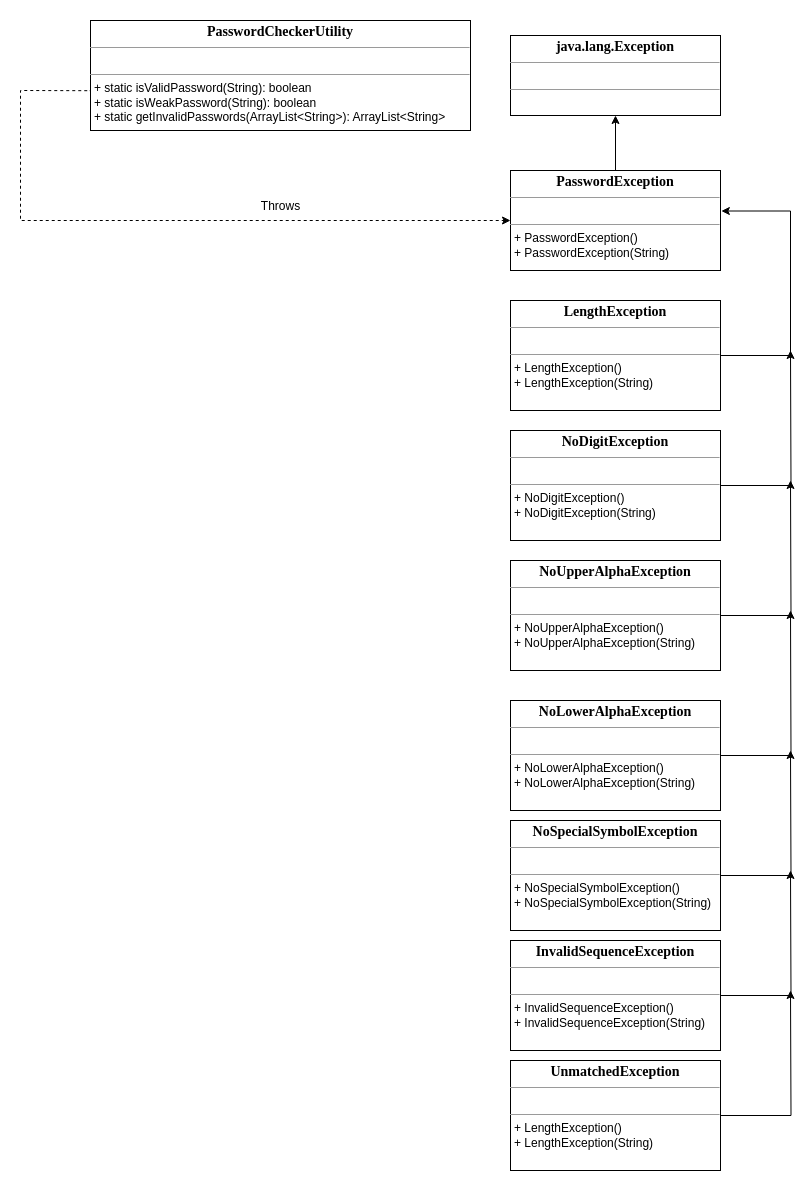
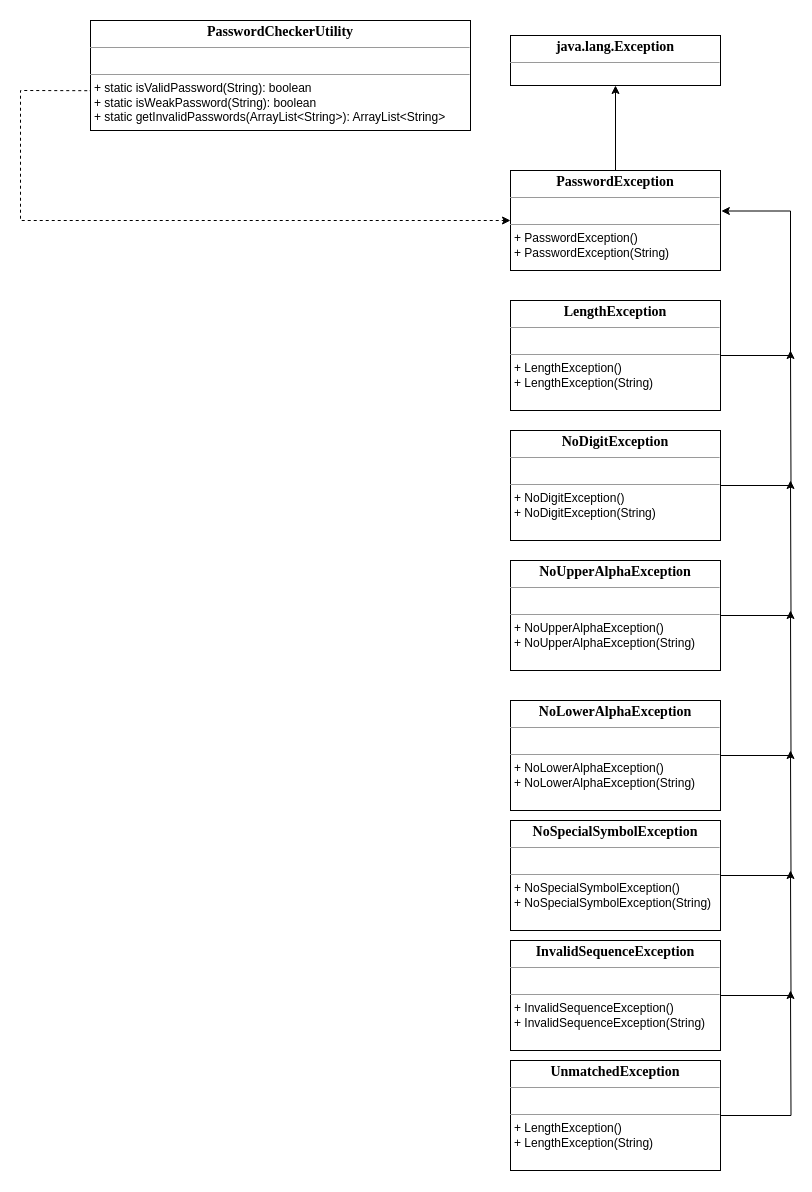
- <mxCell id="20" value="&lt;p style=&quot;margin: 0px ; margin-top: 4px ; text-align: center&quot;&gt;&lt;font face=&quot;Tahoma&quot;&gt;&lt;span style=&quot;font-size: 14px&quot;&gt;&lt;b&gt;java.lang.Exception&lt;/b&gt;&lt;/span&gt;&lt;/font&gt;&lt;/p&gt;&lt;hr size=&quot;1&quot;&gt;&lt;p style=&quot;margin: 0px ; margin-left: 4px&quot;&gt;&lt;br&gt;&lt;/p&gt;&lt;hr size=&quot;1&quot;&gt;&lt;p style=&quot;margin: 0px ; margin-left: 4px&quot;&gt;&lt;br&gt;&lt;/p&gt;" style="verticalAlign=top;align=left;overflow=fill;fontSize=12;fontFamily=Helvetica;html=1;" vertex="1" parent="1"><mxGeometry x="510" y="35" width="210" height="80" as="geometry" /></mxCell>
+ <mxCell id="20" value="&lt;p style=&quot;margin: 0px ; margin-top: 4px ; text-align: center&quot;&gt;&lt;font face=&quot;Tahoma&quot;&gt;&lt;span style=&quot;font-size: 14px&quot;&gt;&lt;b&gt;java.lang.Exception&lt;/b&gt;&lt;/span&gt;&lt;/font&gt;&lt;/p&gt;&lt;hr size=&quot;1&quot;&gt;&lt;p style=&quot;margin: 0px ; margin-left: 4px&quot;&gt;&lt;br&gt;&lt;/p&gt;&lt;hr size=&quot;1&quot;&gt;&lt;p style=&quot;margin: 0px ; margin-left: 4px&quot;&gt;&lt;br&gt;&lt;/p&gt;" style="verticalAlign=top;align=left;overflow=fill;fontSize=12;fontFamily=Helvetica;html=1;" vertex="1" parent="1"><mxGeometry x="510" y="35" width="210" height="50" as="geometry" /></mxCell>
- <mxCell id="21" value="Throws" style="text;html=1;align=center;verticalAlign=middle;resizable=0;points=[];autosize=1;" vertex="1" parent="1"><mxGeometry x="255" y="196" width="50" height="20" as="geometry" /></mxCell>
